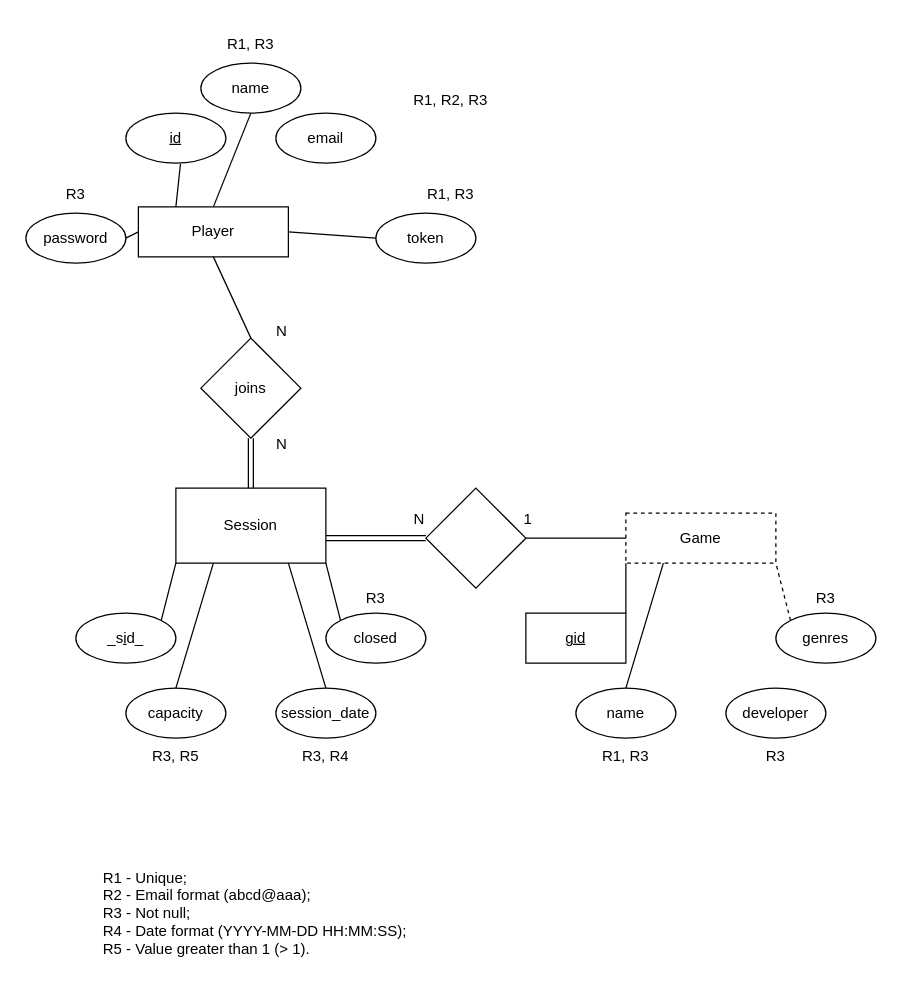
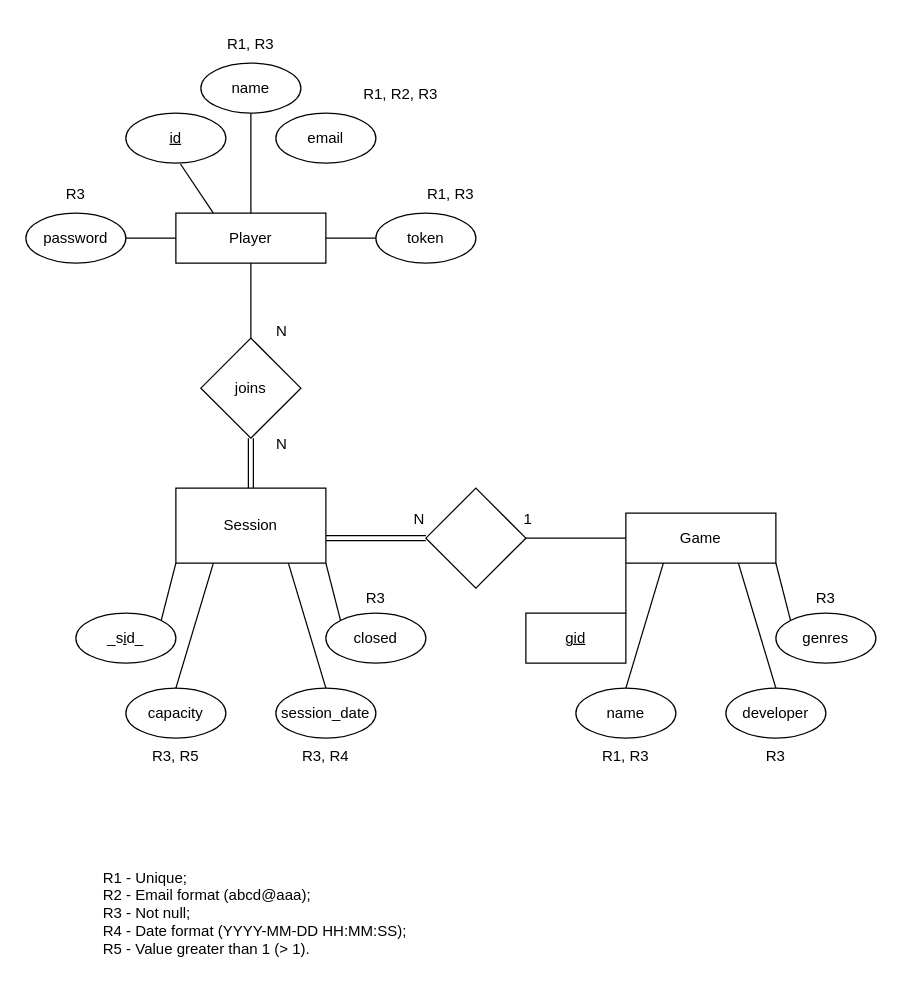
- <mxCell id="41" value="R1, R2, R3" style="text;html=1;align=center;verticalAlign=middle;whiteSpace=wrap;rounded=0;" parent="1" vertex="1"><mxGeometry x="320" y="65" width="80" height="30" as="geometry" /></mxCell>
+ <mxCell id="41" value="R1, R2, R3" style="text;html=1;align=center;verticalAlign=middle;whiteSpace=wrap;rounded=0;" parent="1" vertex="1"><mxGeometry x="280" y="60" width="80" height="30" as="geometry" /></mxCell>
- <mxCell id="2" value="Player" style="rounded=0;whiteSpace=wrap;html=1;" parent="1" vertex="1"><mxGeometry x="110" y="165" width="120" height="40" as="geometry" /></mxCell>
+ <mxCell id="2" value="Player" style="rounded=0;whiteSpace=wrap;html=1;" parent="1" vertex="1"><mxGeometry x="140" y="170" width="120" height="40" as="geometry" /></mxCell>
- <mxCell id="10" value="Game" style="rounded=0;whiteSpace=wrap;html=1;dashed=1;" parent="1" vertex="1"><mxGeometry x="500" y="410" width="120" height="40" as="geometry" /></mxCell>
+ <mxCell id="10" value="Game" style="rounded=0;whiteSpace=wrap;html=1;" parent="1" vertex="1"><mxGeometry x="500" y="410" width="120" height="40" as="geometry" /></mxCell>
- <mxCell id="18" value="" style="endArrow=none;html=1;rounded=0;entryX=1;entryY=1;entryDx=0;entryDy=0;exitX=0;exitY=0;exitDx=0;exitDy=0;dashed=1;" parent="1" source="14" target="10" edge="1"><mxGeometry width="50" height="50" relative="1" as="geometry"><mxPoint x="490" y="670" as="sourcePoint" /><mxPoint x="540" y="620" as="targetPoint" /></mxGeometry></mxCell>
+ <mxCell id="18" value="" style="endArrow=none;html=1;rounded=0;entryX=1;entryY=1;entryDx=0;entryDy=0;exitX=0;exitY=0;exitDx=0;exitDy=0;" parent="1" source="14" target="10" edge="1"><mxGeometry width="50" height="50" relative="1" as="geometry"><mxPoint x="490" y="670" as="sourcePoint" /><mxPoint x="540" y="620" as="targetPoint" /></mxGeometry></mxCell>
+ <mxCell id="17" value="" style="endArrow=none;html=1;rounded=0;entryX=0.75;entryY=1;entryDx=0;entryDy=0;exitX=0.5;exitY=0;exitDx=0;exitDy=0;" parent="1" source="13" target="10" edge="1"><mxGeometry width="50" height="50" relative="1" as="geometry"><mxPoint x="490" y="640" as="sourcePoint" /><mxPoint x="540" y="590" as="targetPoint" /></mxGeometry></mxCell>
